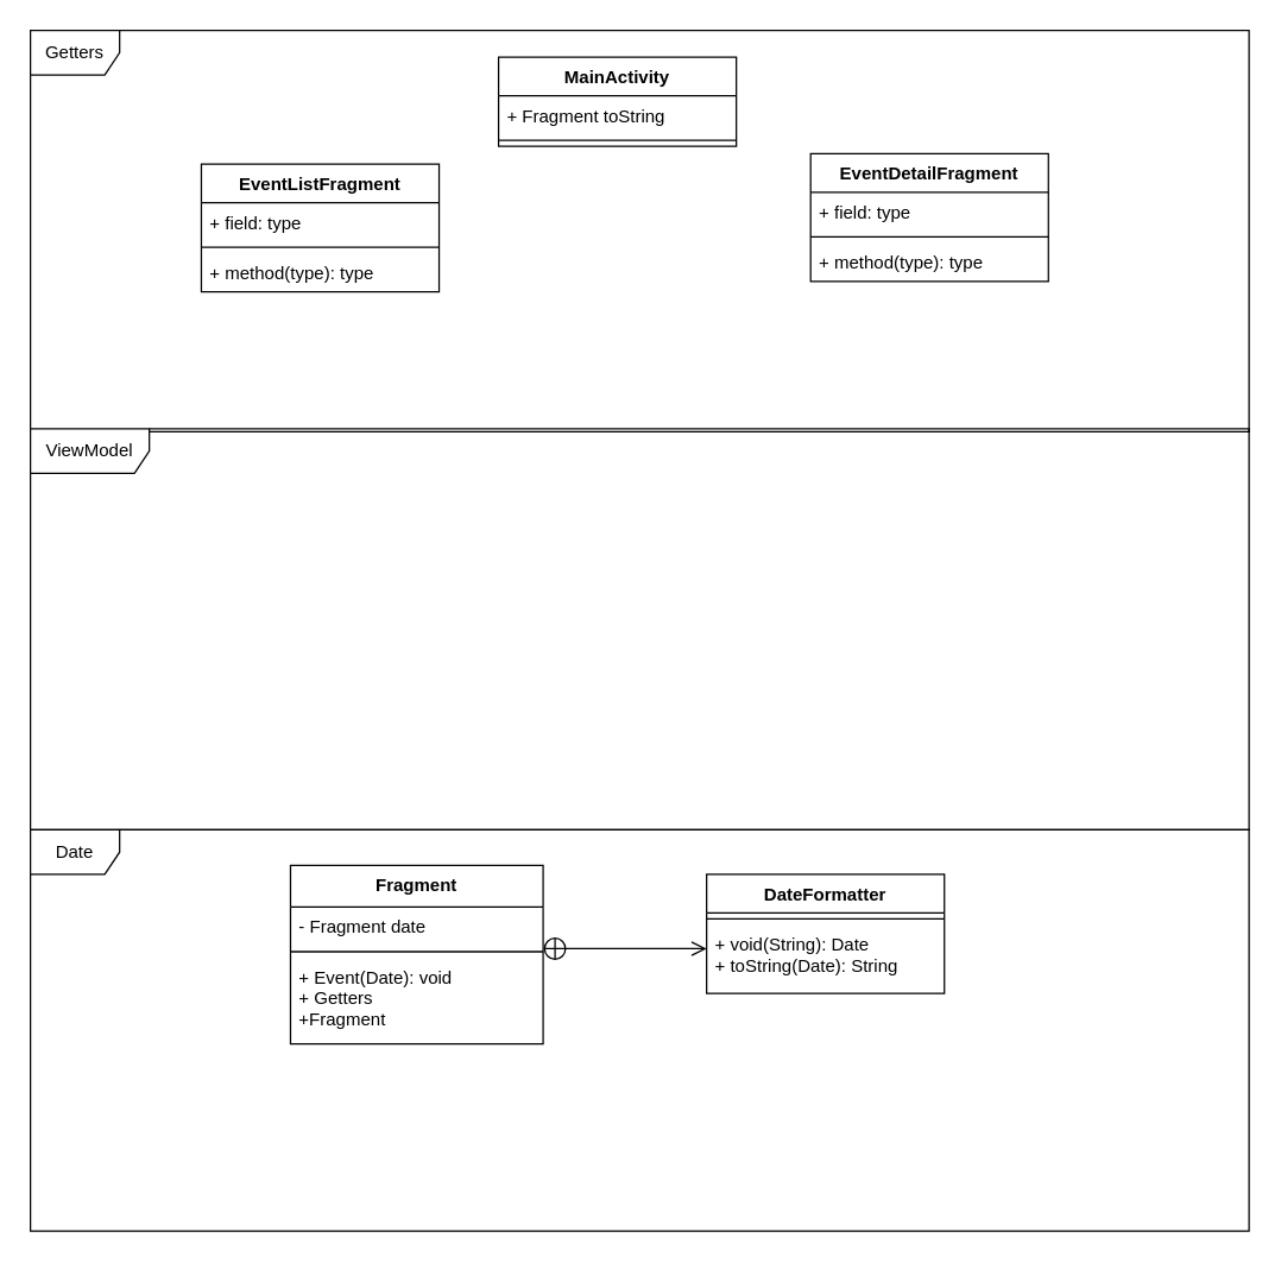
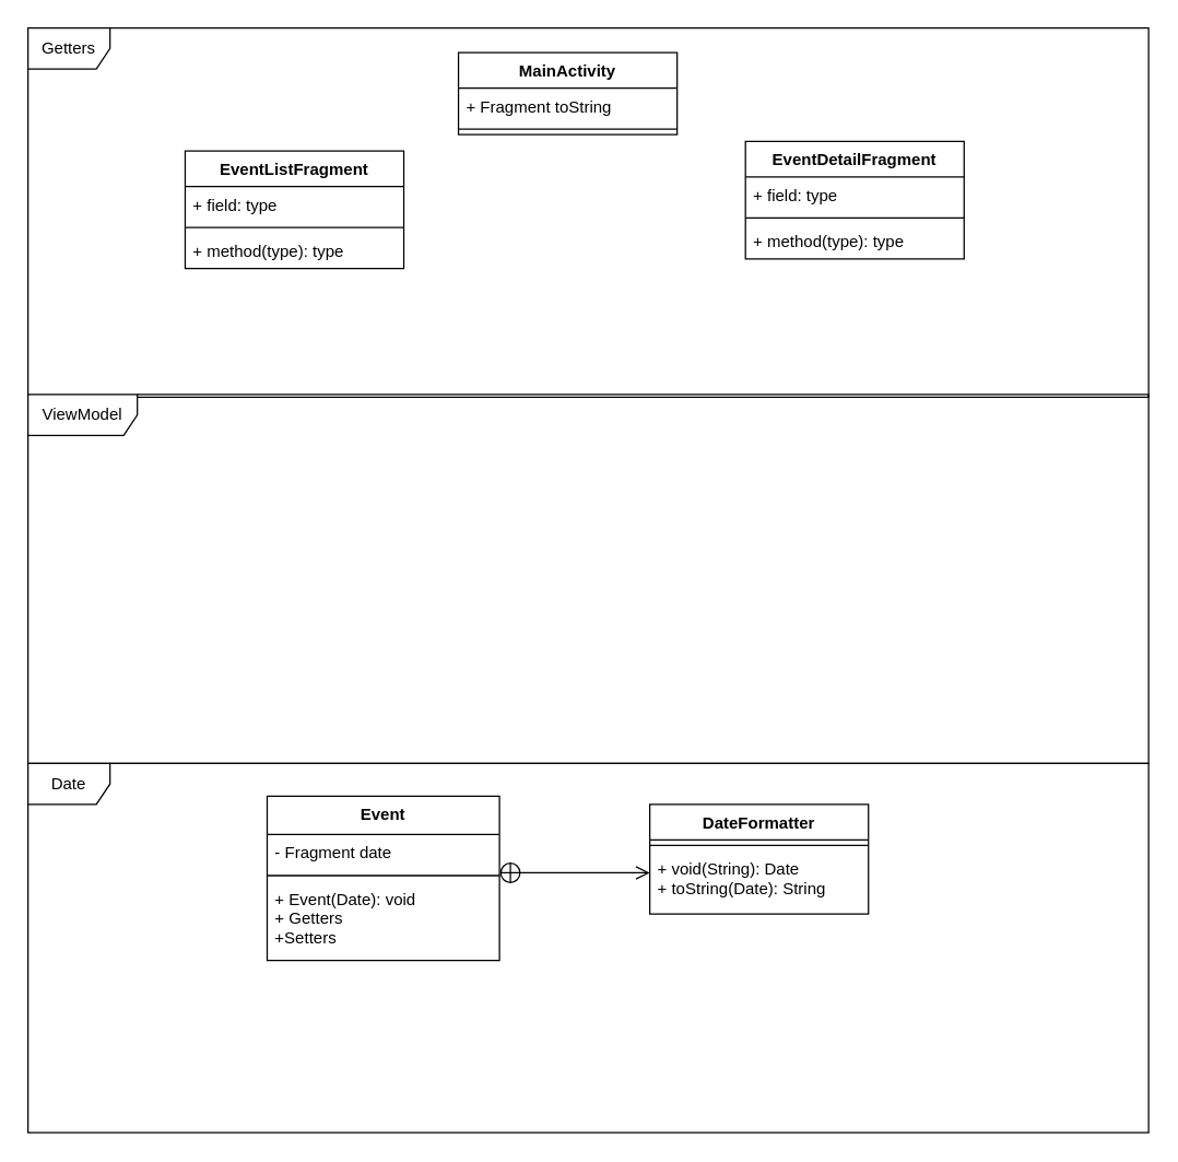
- <mxCell id="5" value="Fragment" style="swimlane;fontStyle=1;align=center;verticalAlign=top;childLayout=stackLayout;horizontal=1;startSize=28;horizontalStack=0;resizeParent=1;resizeParentMax=0;resizeLast=0;collapsible=1;marginBottom=0;" vertex="1" parent="1"><mxGeometry x="195" y="582" width="170" height="120" as="geometry" /></mxCell>
+ <mxCell id="5" value="Event" style="swimlane;fontStyle=1;align=center;verticalAlign=top;childLayout=stackLayout;horizontal=1;startSize=28;horizontalStack=0;resizeParent=1;resizeParentMax=0;resizeLast=0;collapsible=1;marginBottom=0;" vertex="1" parent="1"><mxGeometry x="195" y="582" width="170" height="120" as="geometry" /></mxCell>
- <mxCell id="8" value="+ Event(Date): void&#10;+ Getters&#10;+Fragment" style="text;strokeColor=none;fillColor=none;align=left;verticalAlign=top;spacingLeft=4;spacingRight=4;overflow=hidden;rotatable=0;points=[[0,0.5],[1,0.5]];portConstraint=eastwest;" vertex="1" parent="5"><mxGeometry y="62" width="170" height="58" as="geometry" /></mxCell>
+ <mxCell id="8" value="+ Event(Date): void&#10;+ Getters&#10;+Setters" style="text;strokeColor=none;fillColor=none;align=left;verticalAlign=top;spacingLeft=4;spacingRight=4;overflow=hidden;rotatable=0;points=[[0,0.5],[1,0.5]];portConstraint=eastwest;" vertex="1" parent="5"><mxGeometry y="62" width="170" height="58" as="geometry" /></mxCell>
